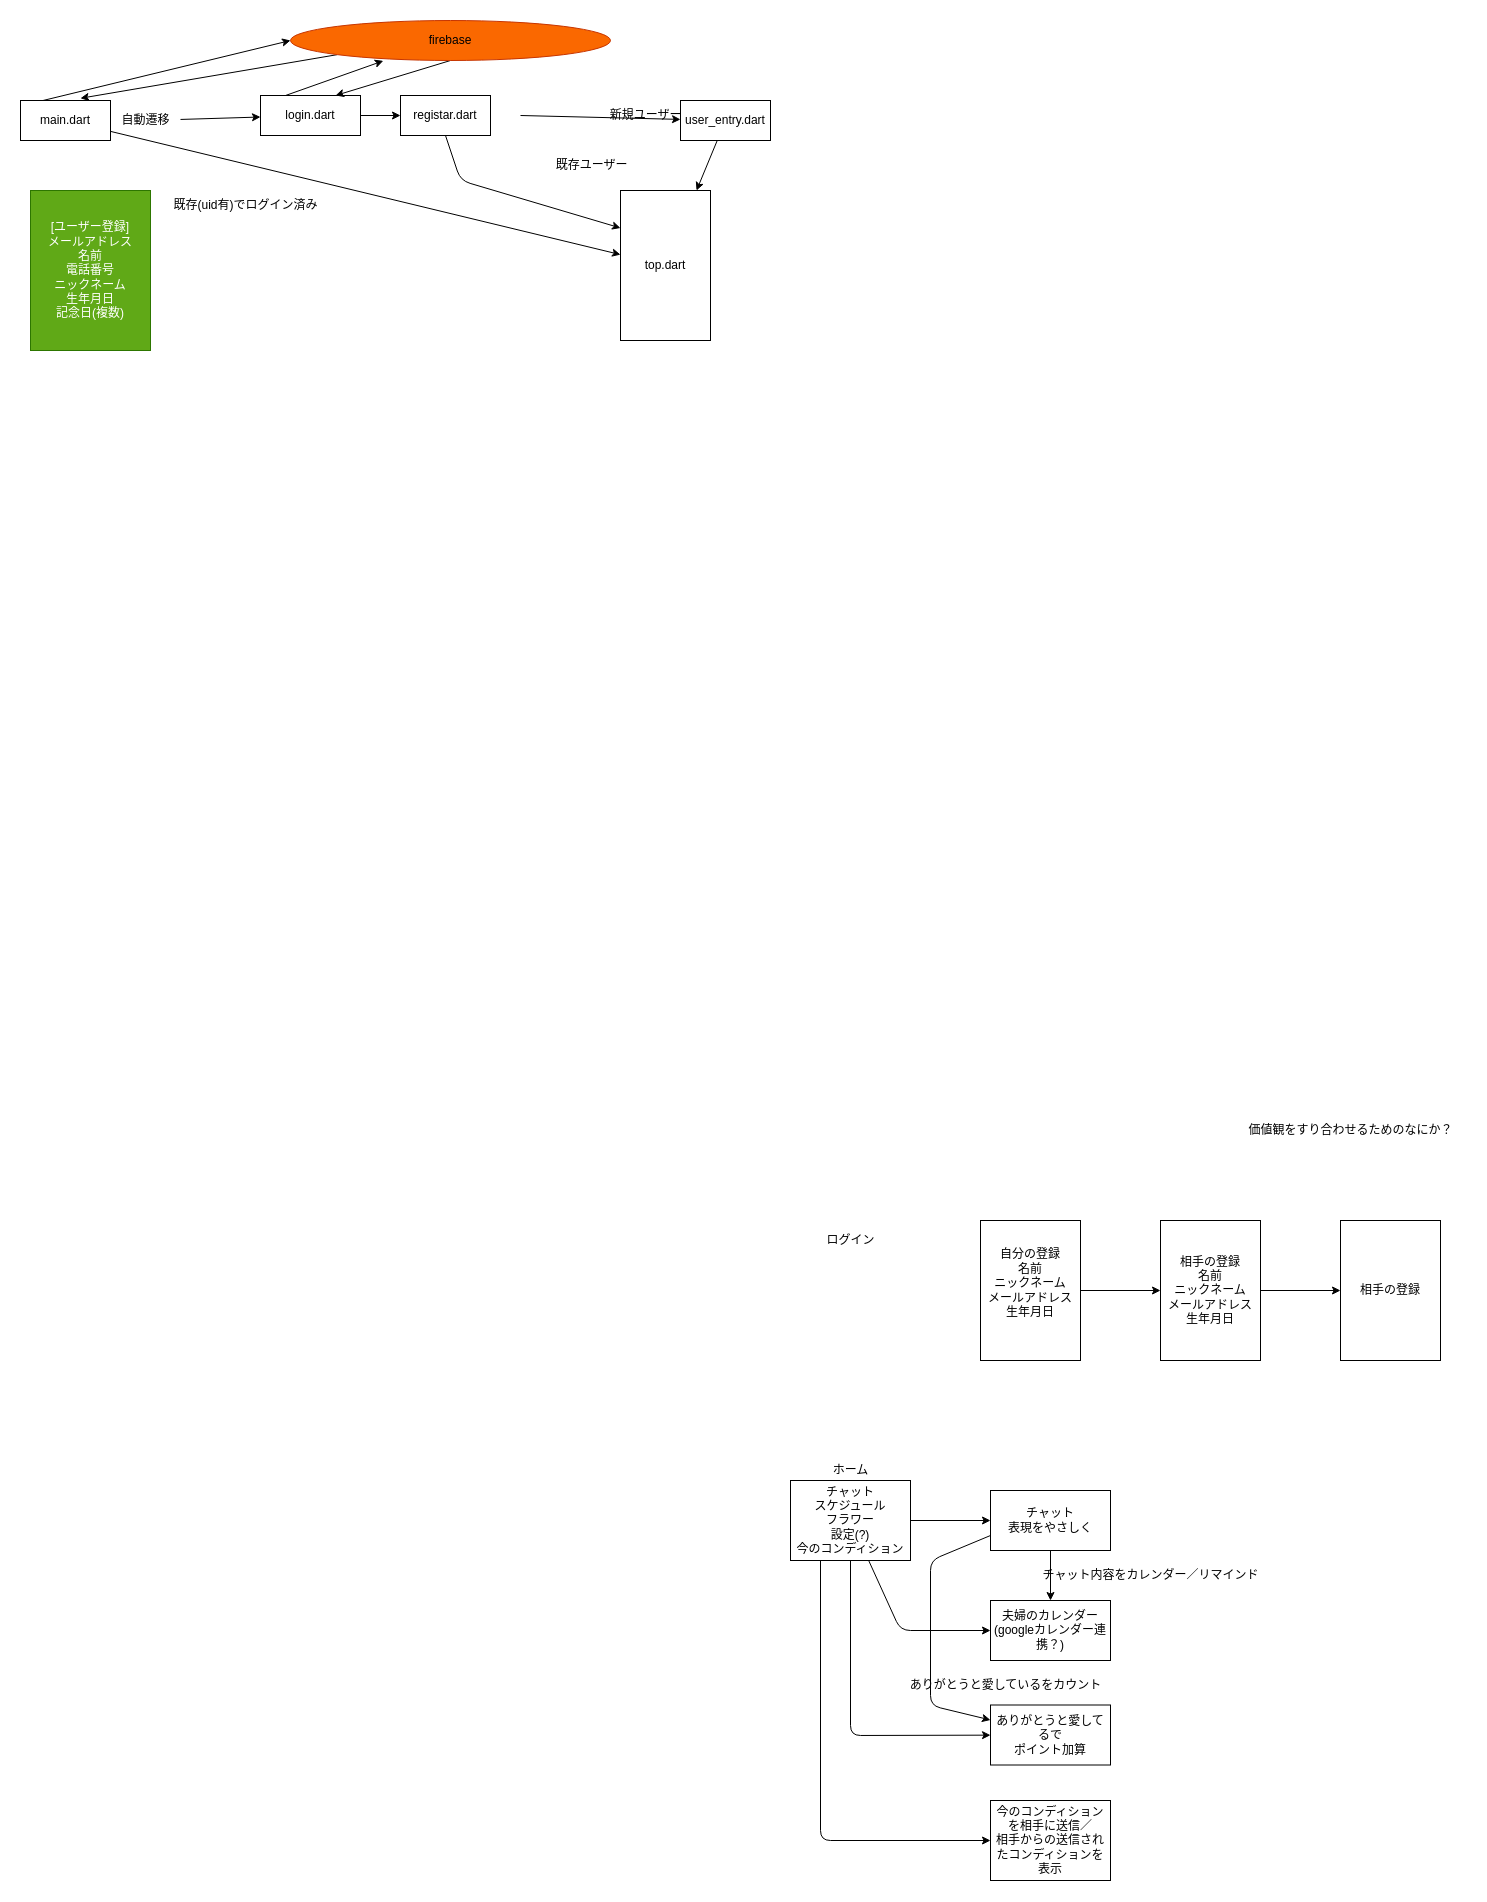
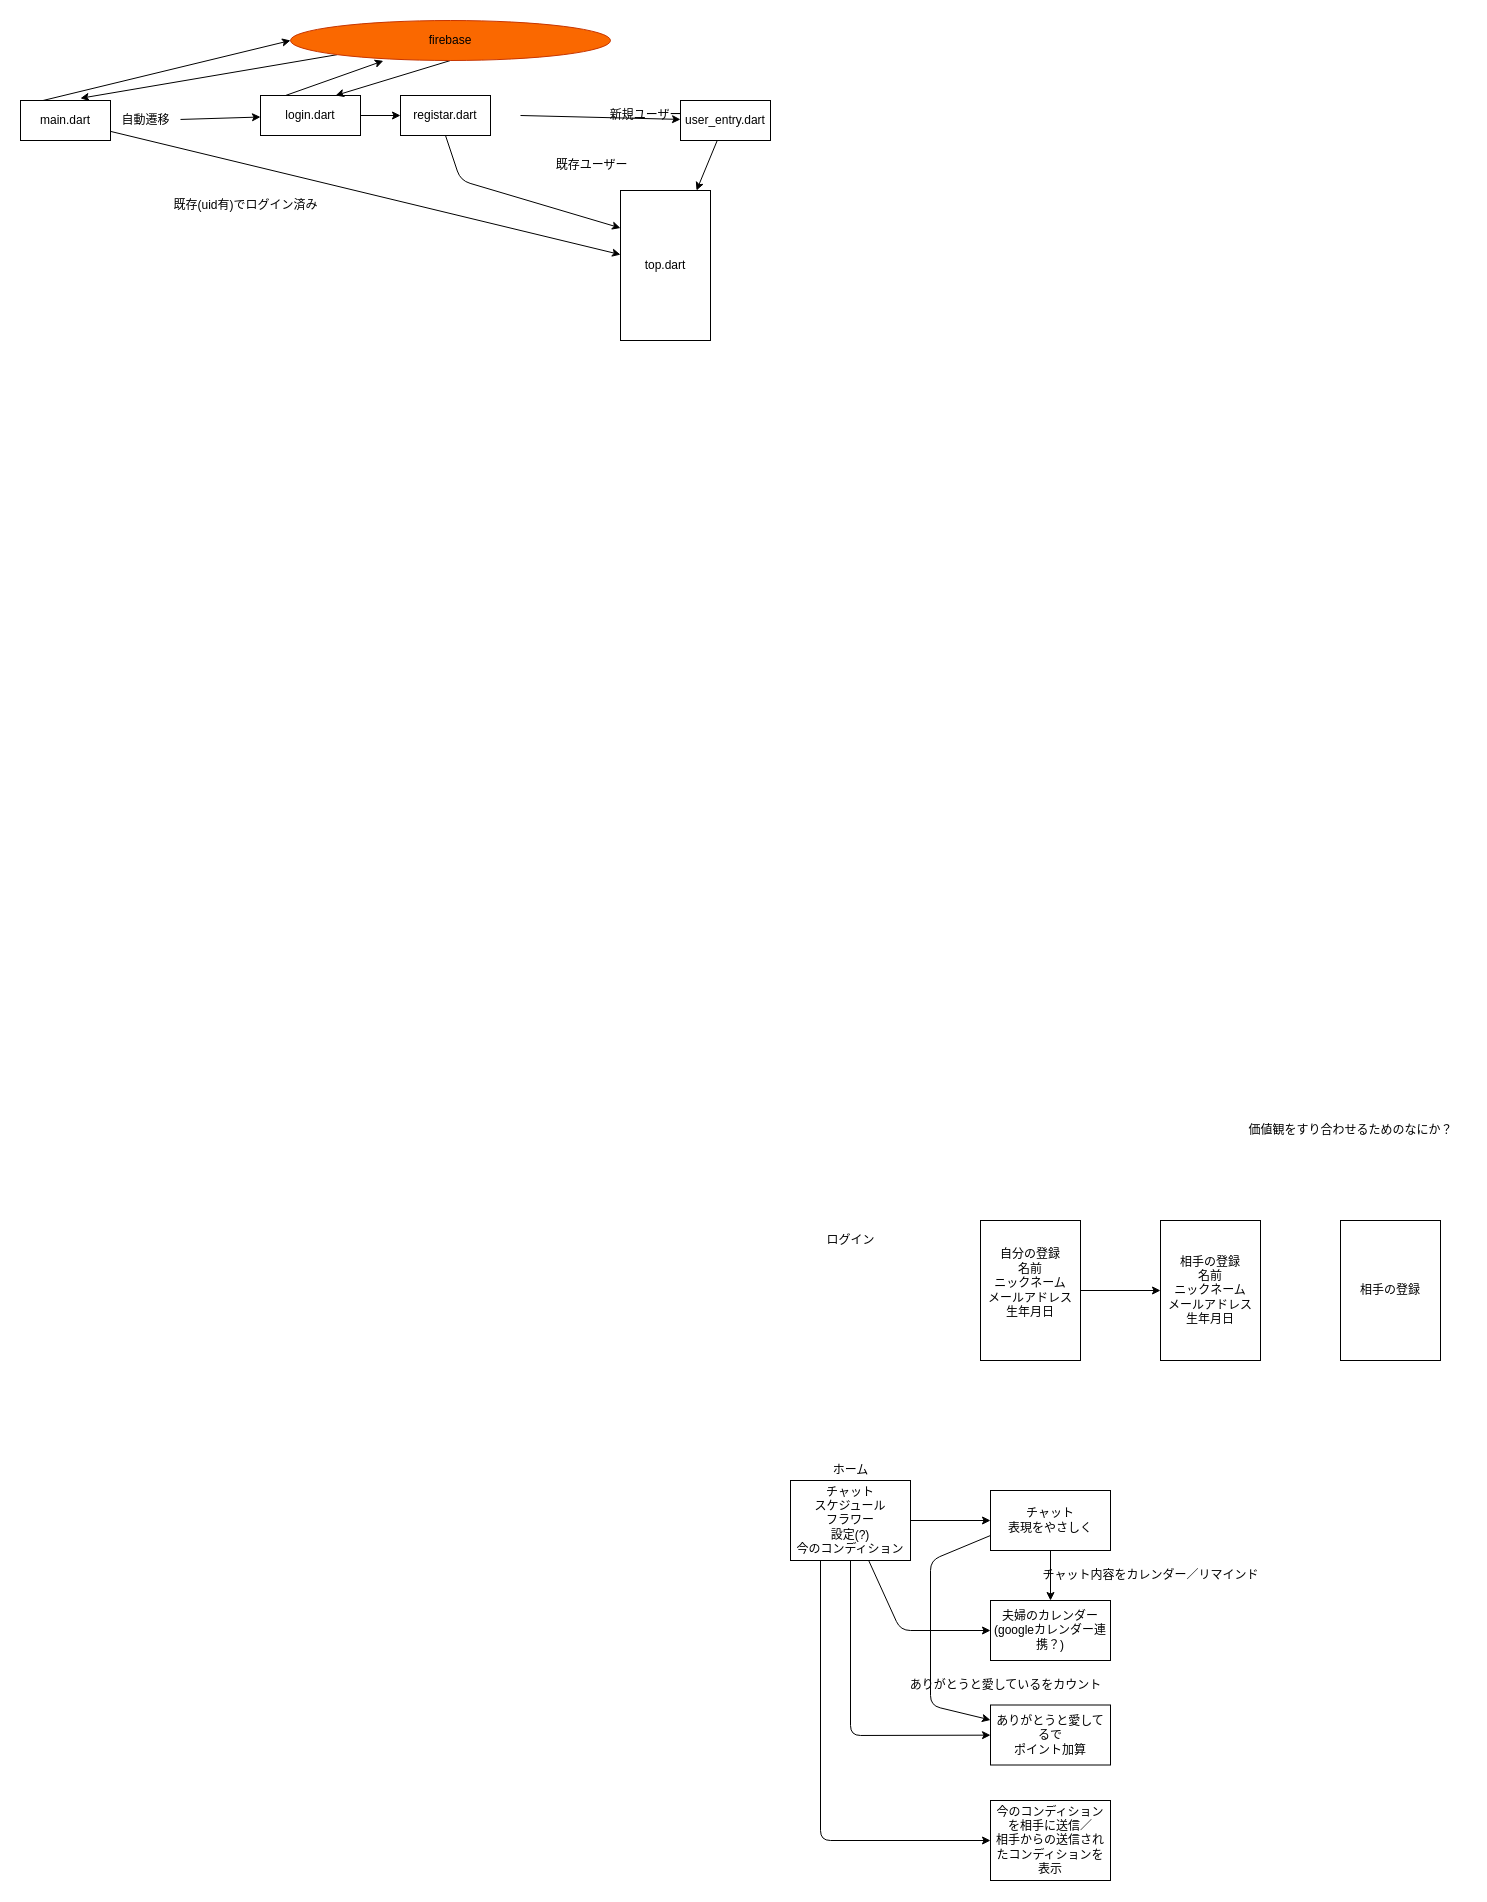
- <mxCell id="37" value="[ユーザー登録]&lt;br&gt;メールアドレス&lt;br&gt;名前&lt;br&gt;電話番号&lt;br&gt;ニックネーム&lt;br&gt;生年月日&lt;br&gt;記念日(複数)&lt;br&gt;" style="whiteSpace=wrap;html=1;fillColor=#60a917;fontColor=#ffffff;strokeColor=#2D7600;" vertex="1" parent="1"><mxGeometry x="30" y="190" width="120" height="160" as="geometry" /></mxCell>
- <mxCell id="5" value="" style="edgeStyle=none;html=1;" edge="1" parent="1" source="6" target="7"><mxGeometry relative="1" as="geometry" /></mxCell>
